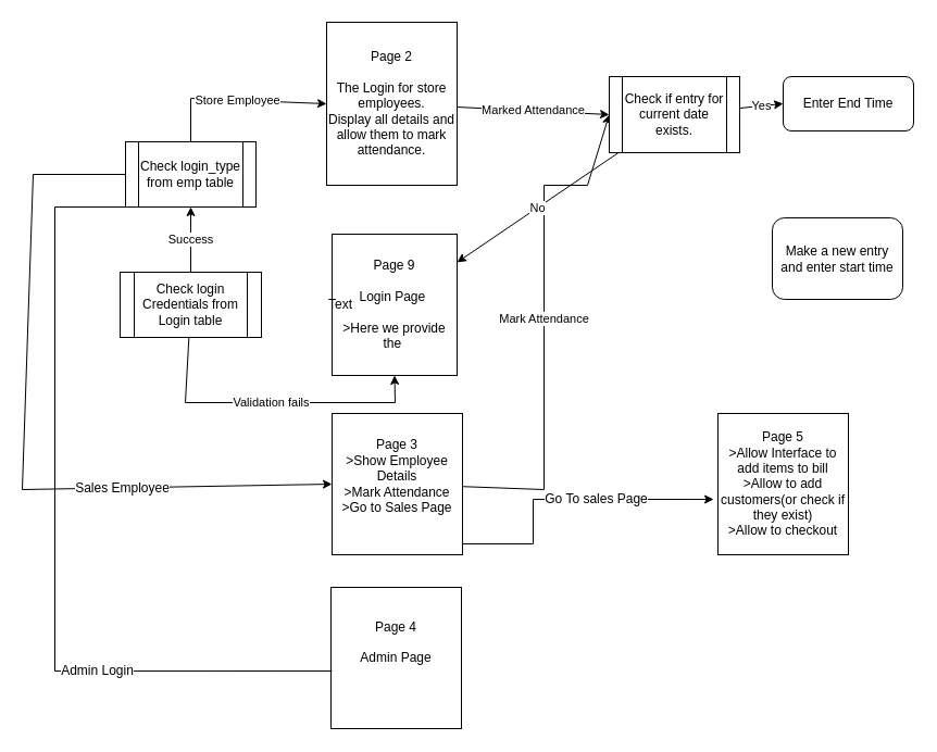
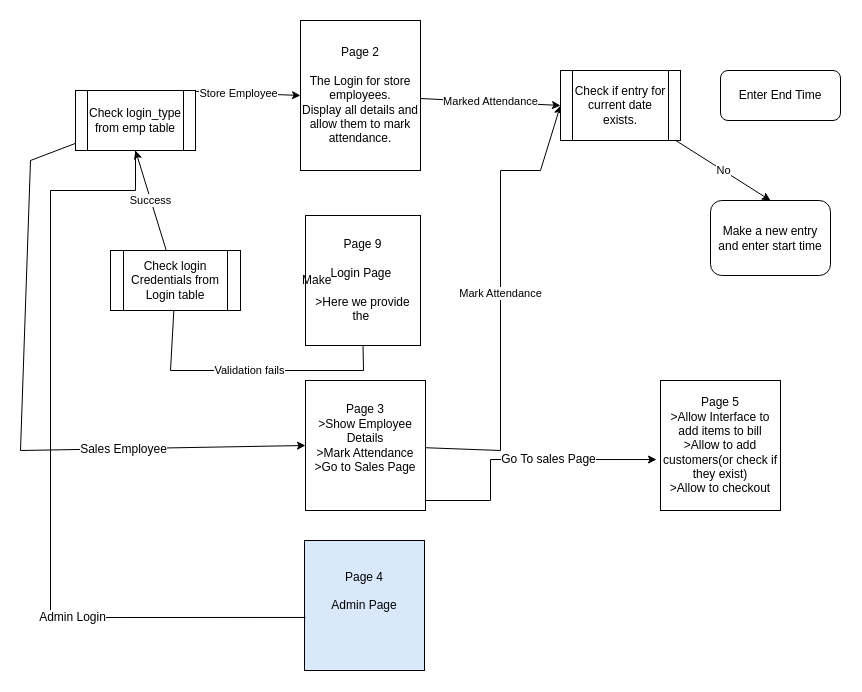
- <mxCell id="20" value="Yes" style="edgeStyle=none;rounded=0;orthogonalLoop=1;jettySize=auto;html=1;entryX=0;entryY=0.5;entryDx=0;entryDy=0;fontFamily=Helvetica;" parent="1" source="22" target="23" edge="1"><mxGeometry relative="1" as="geometry" /></mxCell>
- <mxCell id="19" value="Check login_type from emp table" style="shape=process;whiteSpace=wrap;html=1;backgroundOutline=1;fontFamily=Helvetica;" parent="1" vertex="1"><mxGeometry x="115" y="130" width="120" height="60" as="geometry" /></mxCell>
+ <mxCell id="19" value="Check login_type from emp table" style="shape=process;whiteSpace=wrap;html=1;backgroundOutline=1;fontFamily=Helvetica;" parent="1" vertex="1"><mxGeometry x="75" y="90" width="120" height="60" as="geometry" /></mxCell>
- <mxCell id="21" value="No" style="edgeStyle=none;rounded=0;orthogonalLoop=1;jettySize=auto;html=1;fontFamily=Helvetica;" parent="1" source="22" target="2" edge="1"><mxGeometry relative="1" as="geometry" /></mxCell>
+ <mxCell id="21" value="No" style="edgeStyle=none;rounded=0;orthogonalLoop=1;jettySize=auto;html=1;entryX=0.5;entryY=0;entryDx=0;entryDy=0;fontFamily=Helvetica;" parent="1" source="22" target="24" edge="1"><mxGeometry relative="1" as="geometry" /></mxCell>
- <mxCell id="13" value="Text" style="text;html=1;resizable=0;points=[];autosize=1;align=left;verticalAlign=top;spacingTop=-4;fontFamily=Helvetica;" parent="1" vertex="1"><mxGeometry x="300" y="270" width="40" height="20" as="geometry" /></mxCell>
+ <mxCell id="13" value="Make" style="text;html=1;resizable=0;points=[];autosize=1;align=left;verticalAlign=top;spacingTop=-4;fontFamily=Helvetica;" parent="1" vertex="1"><mxGeometry x="300" y="270" width="40" height="20" as="geometry" /></mxCell>
- <mxCell id="10" value="Validation fails" style="edgeStyle=none;rounded=0;orthogonalLoop=1;jettySize=auto;html=1;entryX=0.5;entryY=1;entryDx=0;entryDy=0;fontFamily=Helvetica;" parent="1" source="12" target="2" edge="1"><mxGeometry relative="1" as="geometry"><Array as="points"><mxPoint x="170" y="370" /><mxPoint x="363" y="370" /></Array></mxGeometry></mxCell>
+ <mxCell id="10" value="Validation fails" style="edgeStyle=none;rounded=0;orthogonalLoop=1;jettySize=auto;html=1;entryX=0.5;entryY=1;entryDx=0;entryDy=0;fontFamily=Helvetica;endArrow=none;" parent="1" source="12" target="2" edge="1"><mxGeometry relative="1" as="geometry"><Array as="points"><mxPoint x="170" y="370" /><mxPoint x="363" y="370" /></Array></mxGeometry></mxCell>
- <mxCell id="9" value="Page 4&lt;br&gt;&lt;br&gt;Admin Page&lt;br&gt;&lt;br&gt;&lt;br&gt;" style="rounded=0;whiteSpace=wrap;html=1;fontFamily=Helvetica;" parent="1" vertex="1"><mxGeometry x="304" y="540" width="120" height="130" as="geometry" /></mxCell>
+ <mxCell id="9" value="Page 4&lt;br&gt;&lt;br&gt;Admin Page&lt;br&gt;&lt;br&gt;&lt;br&gt;" style="rounded=0;whiteSpace=wrap;html=1;fontFamily=Helvetica;fillColor=#dae8fc;" parent="1" vertex="1"><mxGeometry x="304" y="540" width="120" height="130" as="geometry" /></mxCell>
